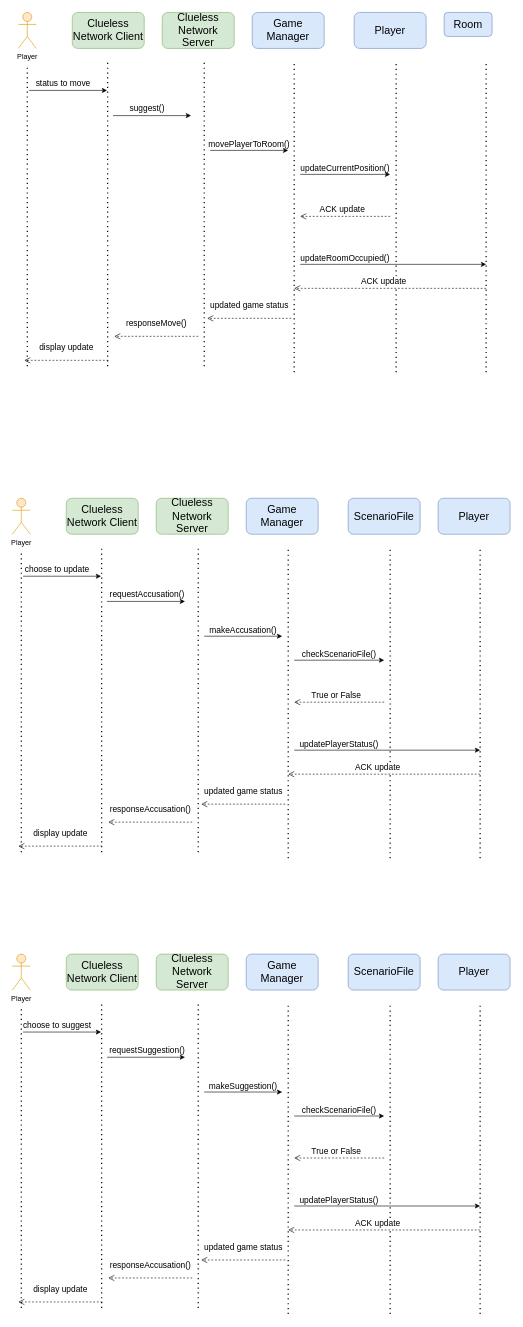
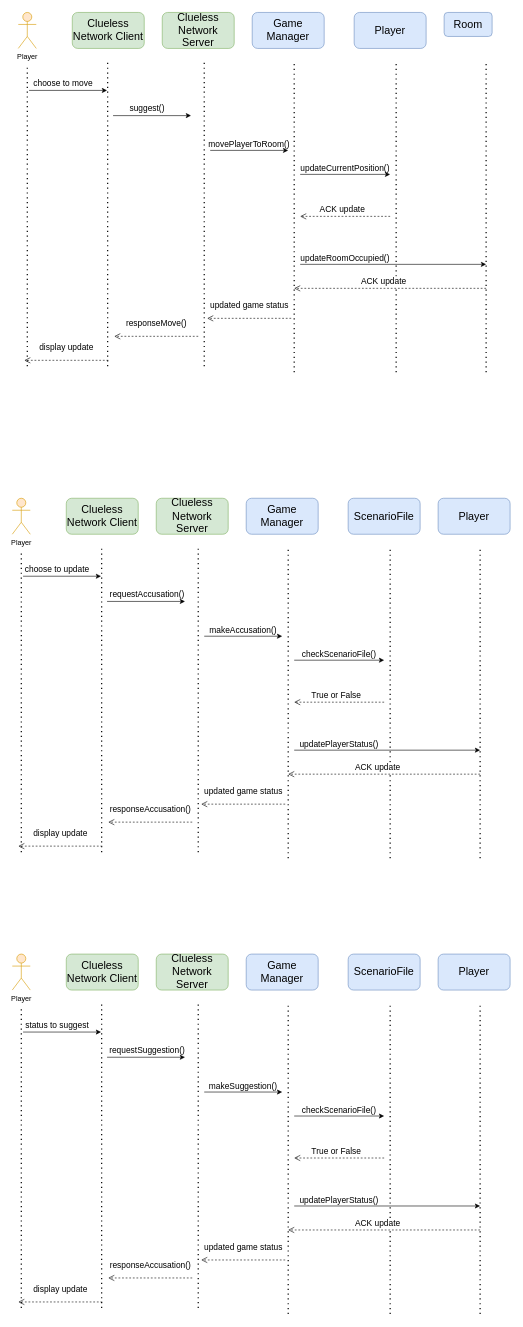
- <mxCell id="11" value="&lt;font style=&quot;font-size: 14px&quot;&gt;status to move&lt;/font&gt;" style="text;html=1;strokeColor=none;fillColor=none;align=center;verticalAlign=middle;whiteSpace=wrap;rounded=0;" vertex="1" parent="1"><mxGeometry x="40" y="128" width="130" height="20" as="geometry" /></mxCell>
+ <mxCell id="11" value="&lt;font style=&quot;font-size: 14px&quot;&gt;choose to move&lt;/font&gt;" style="text;html=1;strokeColor=none;fillColor=none;align=center;verticalAlign=middle;whiteSpace=wrap;rounded=0;" vertex="1" parent="1"><mxGeometry x="40" y="128" width="130" height="20" as="geometry" /></mxCell>
- <mxCell id="65" value="&lt;font style=&quot;font-size: 14px&quot;&gt;choose to suggest&lt;/font&gt;" style="text;html=1;strokeColor=none;fillColor=none;align=center;verticalAlign=middle;whiteSpace=wrap;rounded=0;" vertex="1" parent="1"><mxGeometry x="30" y="1698" width="130" height="20" as="geometry" /></mxCell>
+ <mxCell id="65" value="&lt;font style=&quot;font-size: 14px&quot;&gt;status to suggest&lt;/font&gt;" style="text;html=1;strokeColor=none;fillColor=none;align=center;verticalAlign=middle;whiteSpace=wrap;rounded=0;" vertex="1" parent="1"><mxGeometry x="30" y="1698" width="130" height="20" as="geometry" /></mxCell>
